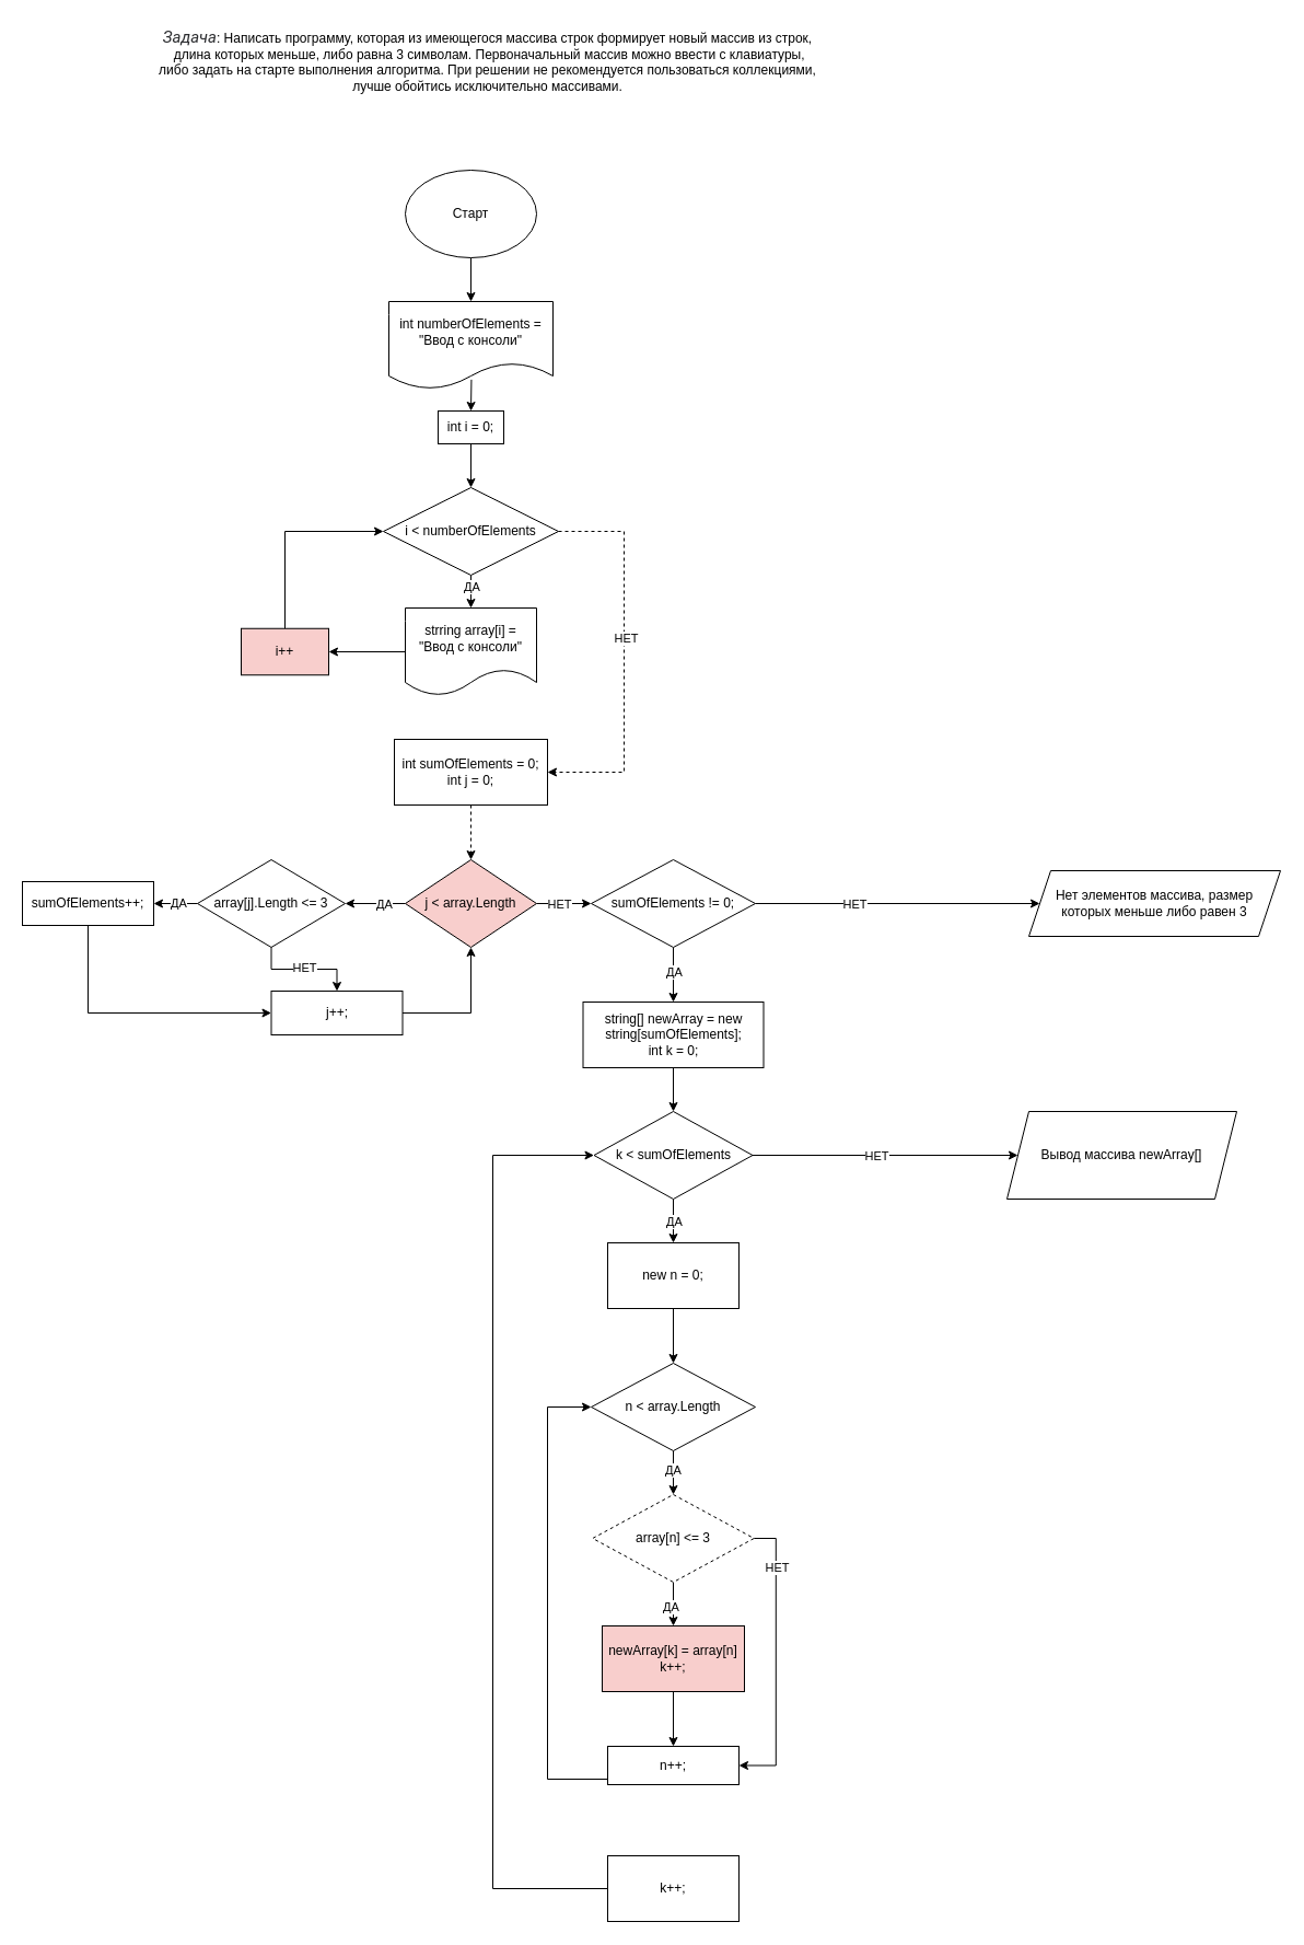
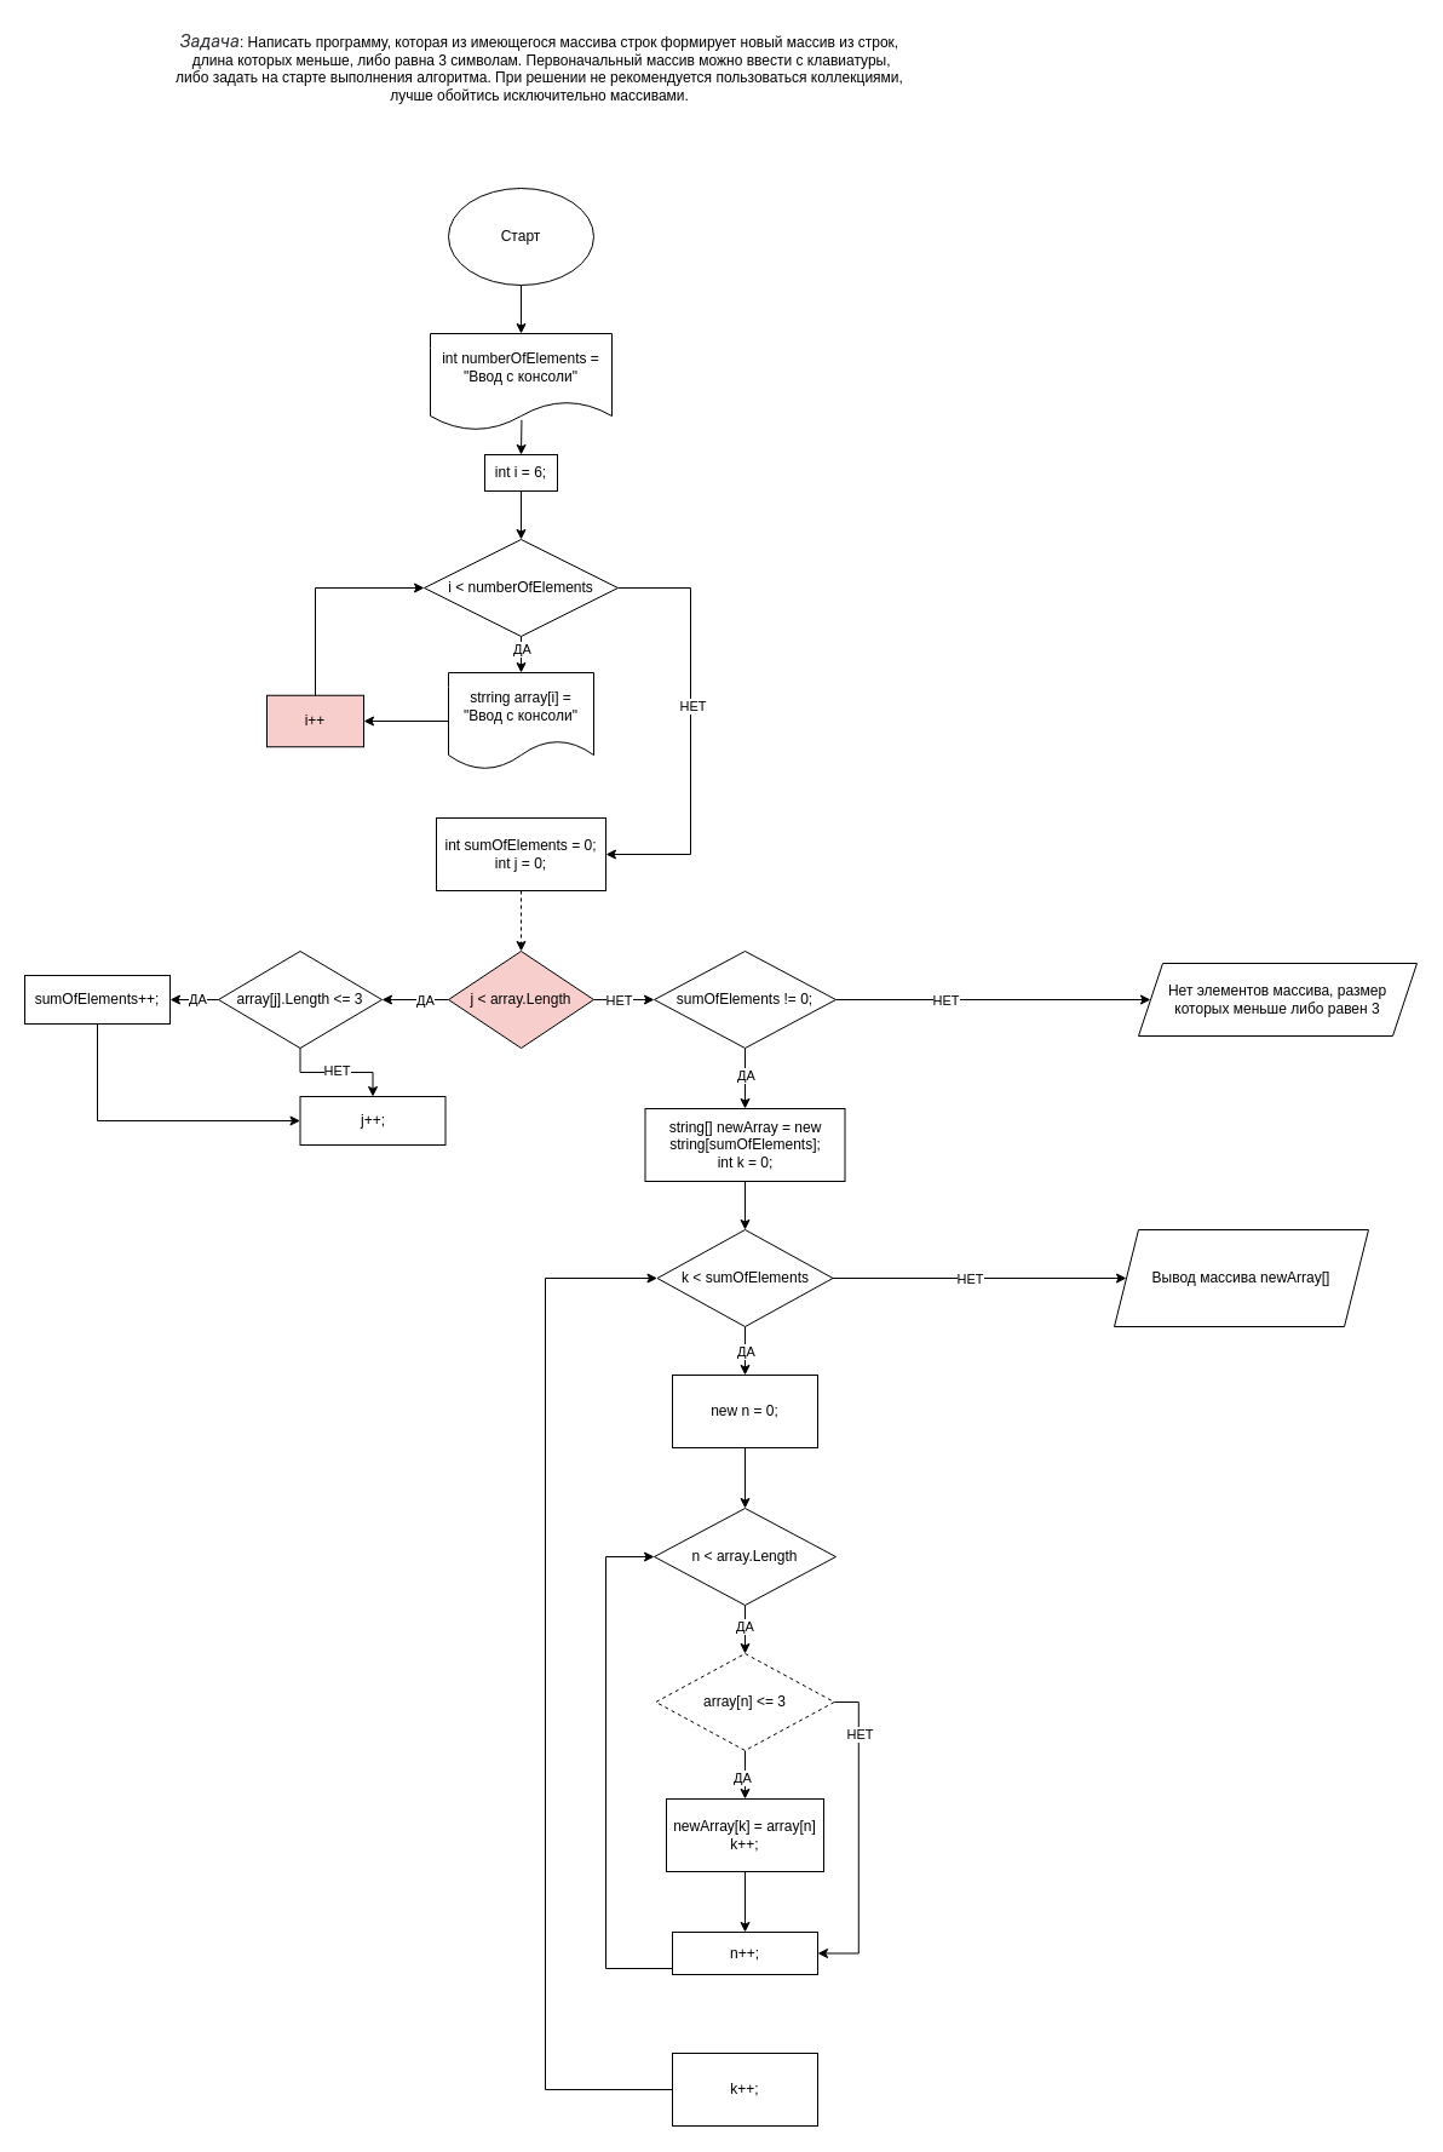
- <mxCell id="10" value="int i = 0;" style="rounded=0;whiteSpace=wrap;html=1;" vertex="1" parent="1"><mxGeometry x="400" y="375" width="60" height="30" as="geometry" /></mxCell>
+ <mxCell id="10" value="int i = 6;" style="rounded=0;whiteSpace=wrap;html=1;" vertex="1" parent="1"><mxGeometry x="400" y="375" width="60" height="30" as="geometry" /></mxCell>
- <mxCell id="13" style="edgeStyle=orthogonalEdgeStyle;rounded=0;orthogonalLoop=1;jettySize=auto;html=1;exitX=1;exitY=0.5;exitDx=0;exitDy=0;entryX=1;entryY=0.5;entryDx=0;entryDy=0;dashed=1;" edge="1" parent="1" source="15" target="19"><mxGeometry relative="1" as="geometry"><Array as="points"><mxPoint x="570" y="485" /><mxPoint x="570" y="705" /></Array></mxGeometry></mxCell>
+ <mxCell id="13" style="edgeStyle=orthogonalEdgeStyle;rounded=0;orthogonalLoop=1;jettySize=auto;html=1;exitX=1;exitY=0.5;exitDx=0;exitDy=0;entryX=1;entryY=0.5;entryDx=0;entryDy=0;" edge="1" parent="1" source="15" target="19"><mxGeometry relative="1" as="geometry"><Array as="points"><mxPoint x="570" y="485" /><mxPoint x="570" y="705" /></Array></mxGeometry></mxCell>
- <mxCell id="32" style="edgeStyle=orthogonalEdgeStyle;rounded=0;orthogonalLoop=1;jettySize=auto;html=1;exitX=1;exitY=0.5;exitDx=0;exitDy=0;entryX=0.5;entryY=1;entryDx=0;entryDy=0;" edge="1" parent="1" source="33" target="24"><mxGeometry relative="1" as="geometry" /></mxCell>
- <mxCell id="55" value="newArray[k] = array[n]&lt;br&gt;k++;" style="rounded=0;whiteSpace=wrap;html=1;fillColor=#f8cecc;" vertex="1" parent="1"><mxGeometry x="550" y="1485" width="130" height="60" as="geometry" /></mxCell>
+ <mxCell id="55" value="newArray[k] = array[n]&lt;br&gt;k++;" style="rounded=0;whiteSpace=wrap;html=1;" vertex="1" parent="1"><mxGeometry x="550" y="1485" width="130" height="60" as="geometry" /></mxCell>
